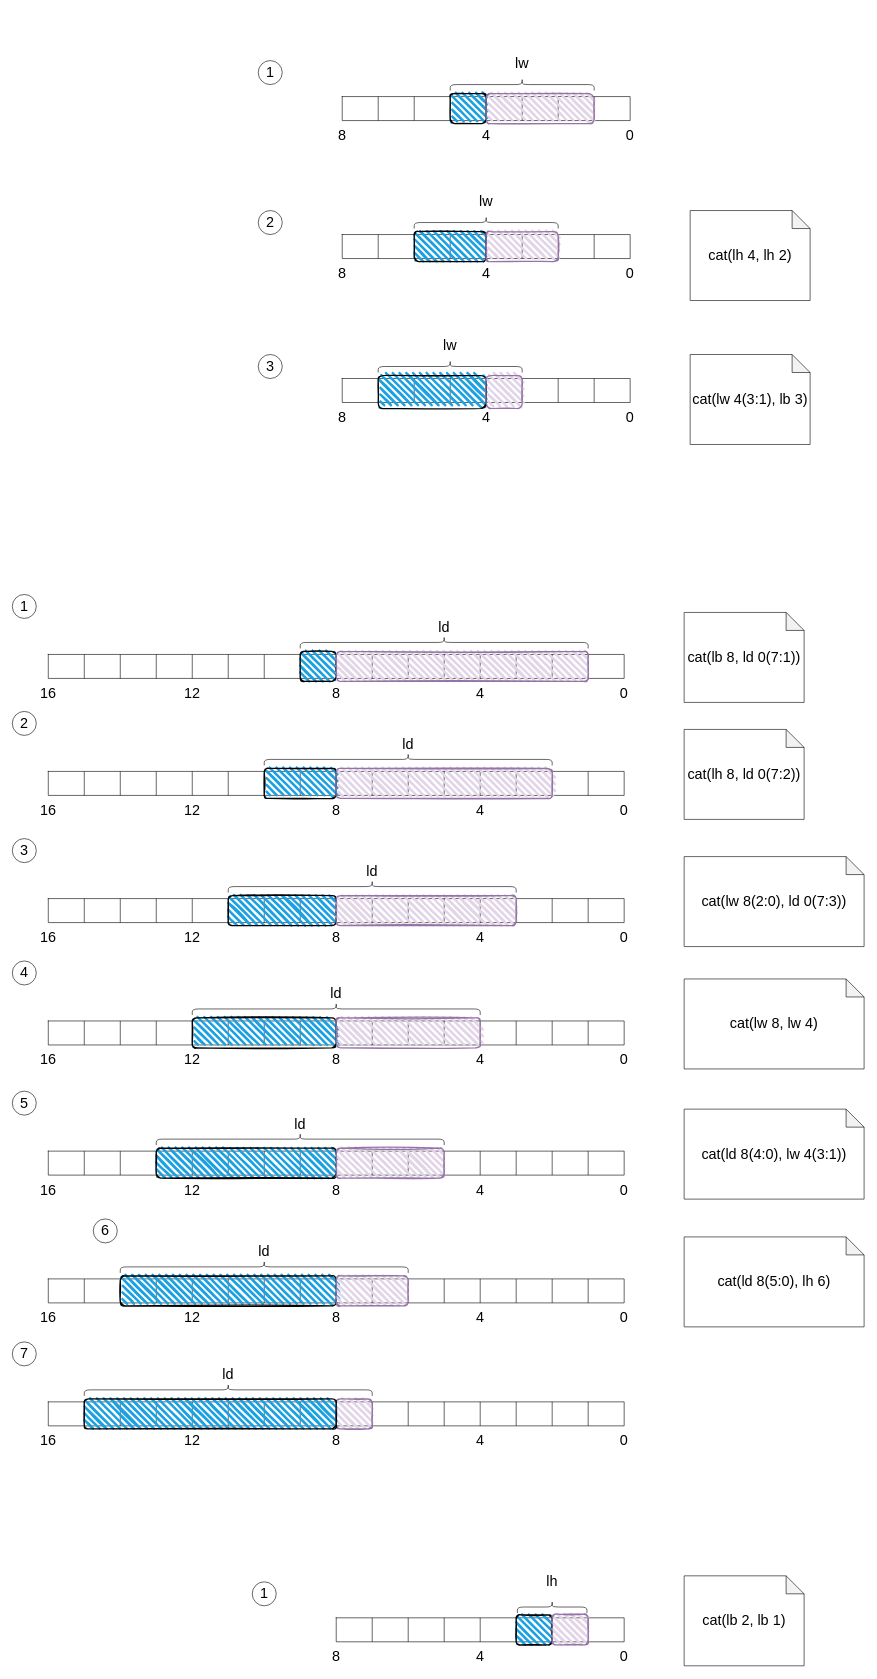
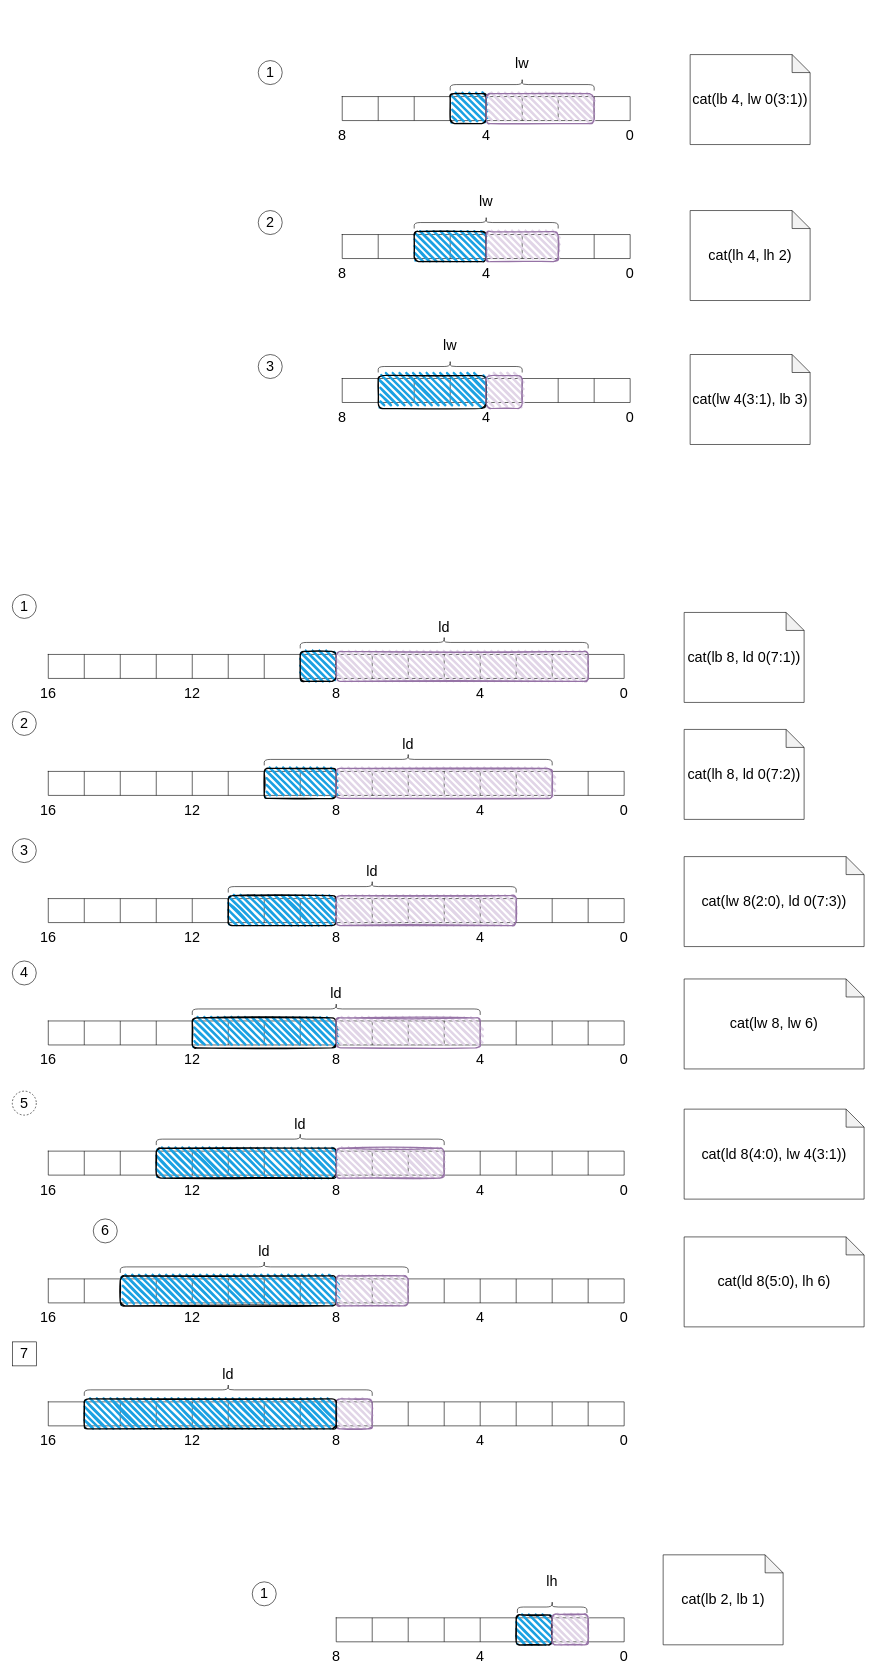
+ <mxCell id="79" value="&lt;font style=&quot;font-size: 24px;&quot;&gt;cat(lb 4, lw 0(3:1))&lt;/font&gt;" style="shape=note;whiteSpace=wrap;html=1;backgroundOutline=1;darkOpacity=0.05;" vertex="1" parent="1"><mxGeometry x="1150" y="90" width="200" height="150" as="geometry" /></mxCell>
- <mxCell id="184" value="&lt;font style=&quot;font-size: 24px;&quot;&gt;cat(lw 8, lw 4)&lt;/font&gt;" style="shape=note;whiteSpace=wrap;html=1;backgroundOutline=1;darkOpacity=0.05;" vertex="1" parent="1"><mxGeometry x="1140" y="1631" width="300" height="150" as="geometry" /></mxCell>
+ <mxCell id="184" value="&lt;font style=&quot;font-size: 24px;&quot;&gt;cat(lw 8, lw 6)&lt;/font&gt;" style="shape=note;whiteSpace=wrap;html=1;backgroundOutline=1;darkOpacity=0.05;" vertex="1" parent="1"><mxGeometry x="1140" y="1631" width="300" height="150" as="geometry" /></mxCell>
- <mxCell id="215" value="&lt;font style=&quot;font-size: 24px;&quot;&gt;5&lt;/font&gt;" style="ellipse;whiteSpace=wrap;html=1;aspect=fixed;" vertex="1" parent="1"><mxGeometry x="20" y="1818" width="40" height="40" as="geometry" /></mxCell>
+ <mxCell id="215" value="&lt;font style=&quot;font-size: 24px;&quot;&gt;5&lt;/font&gt;" style="ellipse;whiteSpace=wrap;html=1;aspect=fixed;dashed=1;" vertex="1" parent="1"><mxGeometry x="20" y="1818" width="40" height="40" as="geometry" /></mxCell>
- <mxCell id="278" value="&lt;font style=&quot;font-size: 24px;&quot;&gt;7&lt;/font&gt;" style="ellipse;whiteSpace=wrap;html=1;aspect=fixed;" vertex="1" parent="1"><mxGeometry x="20" y="2236" width="40" height="40" as="geometry" /></mxCell>
+ <mxCell id="278" value="&lt;font style=&quot;font-size: 24px;&quot;&gt;7&lt;/font&gt;" style="whiteSpace=wrap;html=1;aspect=fixed;rounded=0;" vertex="1" parent="1"><mxGeometry x="20" y="2236" width="40" height="40" as="geometry" /></mxCell>
- <mxCell id="300" value="&lt;font style=&quot;font-size: 24px;&quot;&gt;cat(lb 2, lb 1)&lt;/font&gt;" style="shape=note;whiteSpace=wrap;html=1;backgroundOutline=1;darkOpacity=0.05;" vertex="1" parent="1"><mxGeometry x="1140" y="2626" width="200" height="150" as="geometry" /></mxCell>
+ <mxCell id="300" value="&lt;font style=&quot;font-size: 24px;&quot;&gt;cat(lb 2, lb 1)&lt;/font&gt;" style="shape=note;whiteSpace=wrap;html=1;backgroundOutline=1;darkOpacity=0.05;" vertex="1" parent="1"><mxGeometry x="1105" y="2591" width="200" height="150" as="geometry" /></mxCell>
